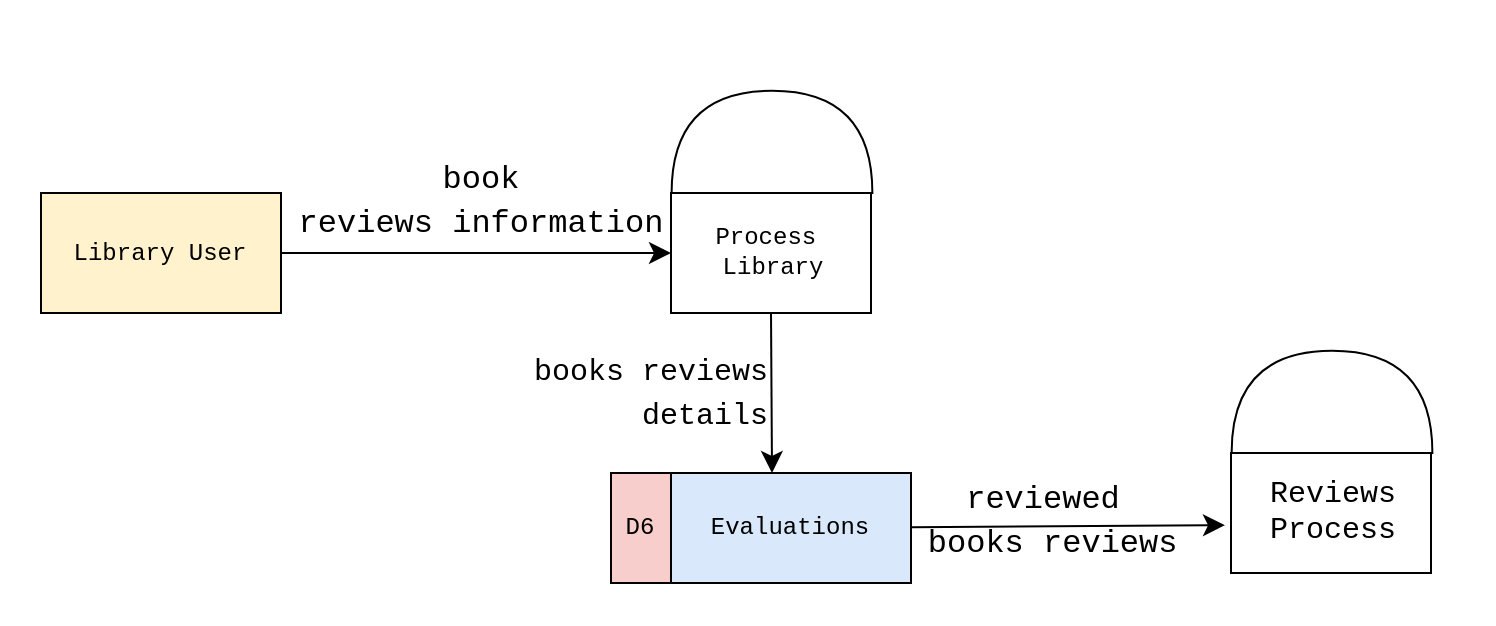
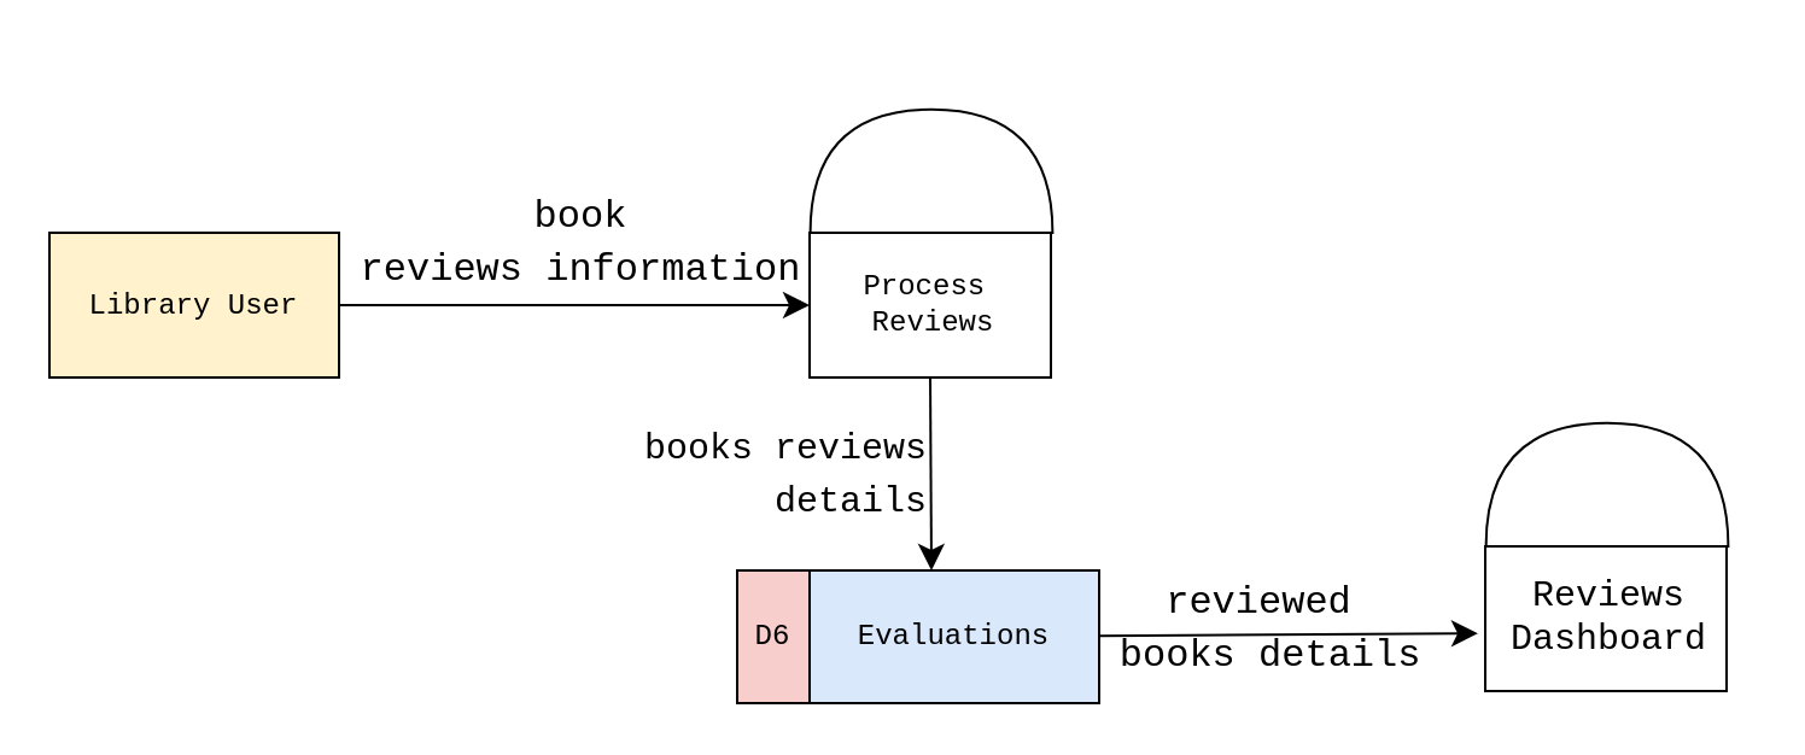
- <mxCell id="11" value="&lt;div style=&quot;font-size: 12px;&quot;&gt;Process&amp;nbsp;&lt;/div&gt;&lt;div style=&quot;font-size: 12px;&quot;&gt;Library&lt;/div&gt;" style="text;html=1;align=center;verticalAlign=middle;resizable=0;points=[];autosize=1;strokeColor=none;fillColor=none;fontSize=16;fontFamily=Courier New;" vertex="1" parent="8"><mxGeometry x="10.51" y="40" width="80" height="40" as="geometry" /></mxCell>
+ <mxCell id="11" value="&lt;div style=&quot;font-size: 12px;&quot;&gt;Process&amp;nbsp;&lt;/div&gt;&lt;div style=&quot;font-size: 12px;&quot;&gt;Reviews&lt;/div&gt;" style="text;html=1;align=center;verticalAlign=middle;resizable=0;points=[];autosize=1;strokeColor=none;fillColor=none;fontSize=16;fontFamily=Courier New;" vertex="1" parent="8"><mxGeometry x="10.51" y="40" width="80" height="40" as="geometry" /></mxCell>
- <mxCell id="21" value="&lt;div style=&quot;font-size: 15px;&quot;&gt;Reviews&lt;/div&gt;&lt;div style=&quot;font-size: 15px;&quot;&gt;Process&lt;/div&gt;" style="text;html=1;align=center;verticalAlign=middle;resizable=0;points=[];autosize=1;strokeColor=none;fillColor=none;fontSize=16;fontFamily=Courier New;" vertex="1" parent="18"><mxGeometry x="0.51" y="35" width="100" height="50" as="geometry" /></mxCell>
+ <mxCell id="21" value="&lt;div style=&quot;font-size: 15px;&quot;&gt;Reviews&lt;/div&gt;&lt;div style=&quot;font-size: 15px;&quot;&gt;Dashboard&lt;/div&gt;" style="text;html=1;align=center;verticalAlign=middle;resizable=0;points=[];autosize=1;strokeColor=none;fillColor=none;fontSize=16;fontFamily=Courier New;" vertex="1" parent="18"><mxGeometry x="0.51" y="35" width="100" height="50" as="geometry" /></mxCell>
- <mxCell id="23" value="&lt;font face=&quot;Courier New&quot;&gt;reviewed&lt;/font&gt;&lt;div&gt;&lt;font face=&quot;Courier New&quot;&gt;&amp;nbsp;books reviews&lt;/font&gt;&lt;/div&gt;" style="text;html=1;align=center;verticalAlign=middle;resizable=0;points=[];autosize=1;strokeColor=none;fillColor=none;fontSize=16;" vertex="1" parent="1"><mxGeometry x="441" y="230" width="160" height="60" as="geometry" /></mxCell>
+ <mxCell id="23" value="&lt;font face=&quot;Courier New&quot;&gt;reviewed&lt;/font&gt;&lt;div&gt;&lt;font face=&quot;Courier New&quot;&gt;&amp;nbsp;books details&lt;/font&gt;&lt;/div&gt;" style="text;html=1;align=center;verticalAlign=middle;resizable=0;points=[];autosize=1;strokeColor=none;fillColor=none;fontSize=16;" vertex="1" parent="1"><mxGeometry x="441" y="230" width="160" height="60" as="geometry" /></mxCell>
